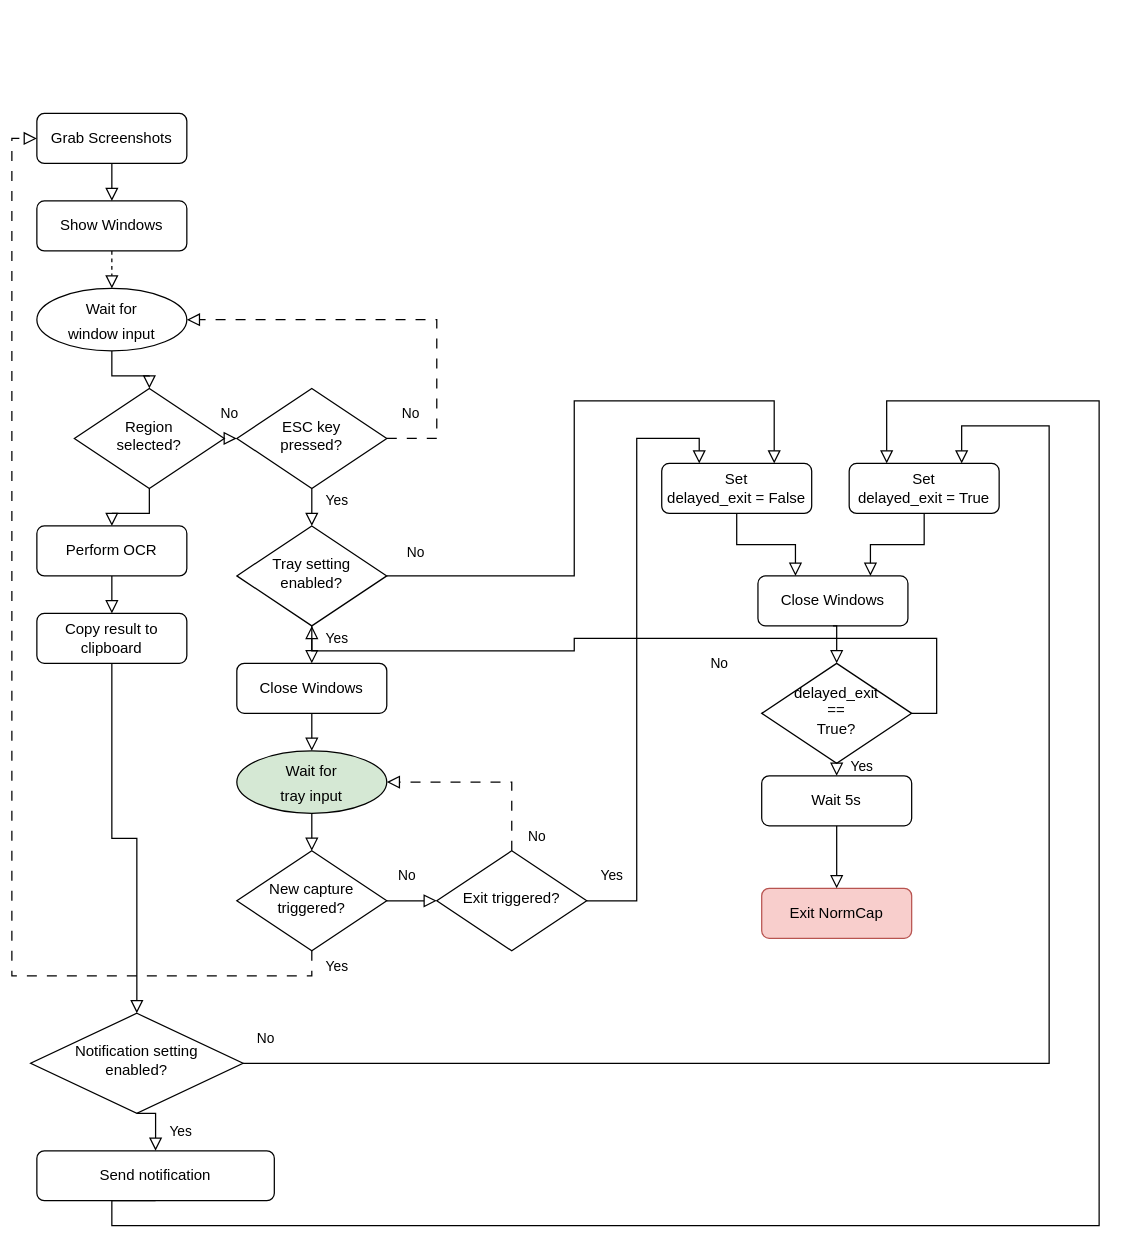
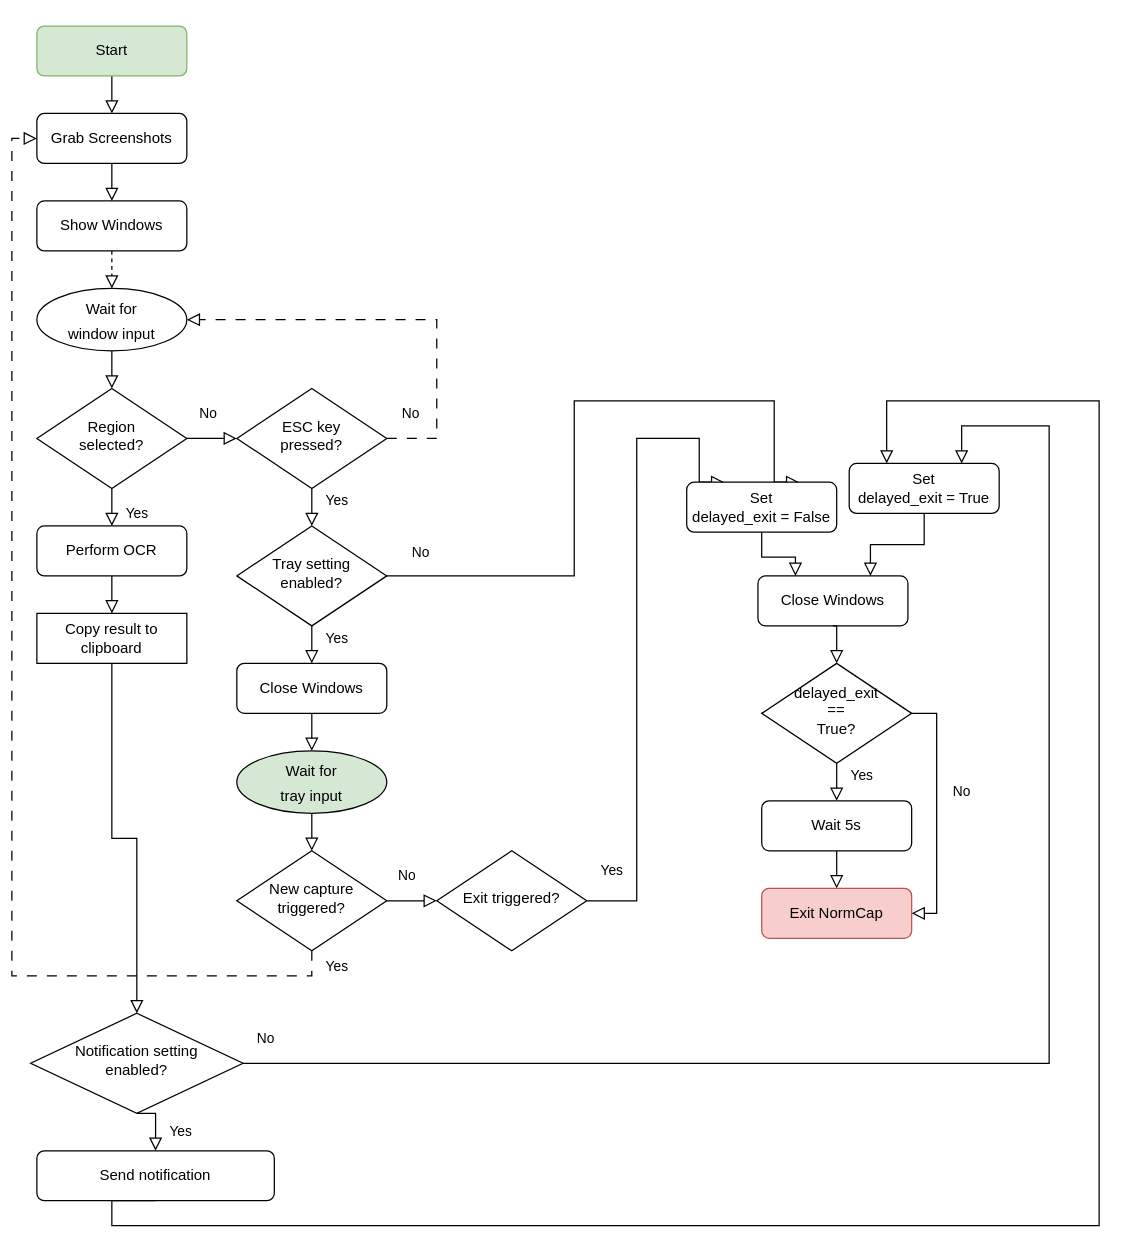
+ <mxCell id="3" value="Start" style="rounded=1;whiteSpace=wrap;html=1;fontSize=12;glass=0;strokeWidth=1;shadow=0;fillColor=#d5e8d4;strokeColor=#82b366;" parent="1" vertex="1"><mxGeometry x="25" y="20" width="120" height="40" as="geometry" /></mxCell>
+ <mxCell id="2" value="" style="rounded=0;html=1;jettySize=auto;orthogonalLoop=1;fontSize=11;endArrow=block;endFill=0;endSize=8;strokeWidth=1;shadow=0;labelBackgroundColor=none;edgeStyle=orthogonalEdgeStyle;entryX=0.5;entryY=0;entryDx=0;entryDy=0;exitX=0.5;exitY=1;exitDx=0;exitDy=0;" parent="1" source="3" target="8" edge="1"><mxGeometry relative="1" as="geometry" /></mxCell>
- <mxCell id="6" value="Region &lt;br&gt;selected?" style="rhombus;whiteSpace=wrap;html=1;shadow=0;fontFamily=Helvetica;fontSize=12;align=center;strokeWidth=1;spacing=6;spacingTop=-4;" parent="1" vertex="1"><mxGeometry x="55" y="310" width="120" height="80" as="geometry" /></mxCell>
+ <mxCell id="6" value="Region &lt;br&gt;selected?" style="rhombus;whiteSpace=wrap;html=1;shadow=0;fontFamily=Helvetica;fontSize=12;align=center;strokeWidth=1;spacing=6;spacingTop=-4;" parent="1" vertex="1"><mxGeometry x="25" y="310" width="120" height="80" as="geometry" /></mxCell>
- <mxCell id="50" value="Set &lt;br&gt;delayed_exit = False " style="rounded=1;whiteSpace=wrap;html=1;fontSize=12;glass=0;strokeWidth=1;shadow=0;" vertex="1" parent="1"><mxGeometry x="525" y="370" width="120" height="40" as="geometry" /></mxCell>
+ <mxCell id="50" value="Set &lt;br&gt;delayed_exit = False " style="rounded=1;whiteSpace=wrap;html=1;fontSize=12;glass=0;strokeWidth=1;shadow=0;" vertex="1" parent="1"><mxGeometry x="545" y="385" width="120" height="40" as="geometry" /></mxCell>
- <mxCell id="31" value="Copy result to clipboard" style="rounded=1;whiteSpace=wrap;html=1;fontSize=12;glass=0;strokeWidth=1;shadow=0;" vertex="1" parent="1"><mxGeometry x="25" y="490" width="120" height="40" as="geometry" /></mxCell>
+ <mxCell id="31" value="Copy result to clipboard" style="whiteSpace=wrap;html=1;fontSize=12;glass=0;strokeWidth=1;shadow=0;rounded=0;" vertex="1" parent="1"><mxGeometry x="25" y="490" width="120" height="40" as="geometry" /></mxCell>
- <mxCell id="47" value="No" style="rounded=0;html=1;jettySize=auto;orthogonalLoop=1;fontSize=11;endArrow=block;endFill=0;endSize=8;strokeWidth=1;shadow=0;labelBackgroundColor=none;edgeStyle=orthogonalEdgeStyle;exitX=1;exitY=0.5;exitDx=0;exitDy=0;" edge="1" parent="1" source="44" target="12"><mxGeometry x="-0.167" y="20" relative="1" as="geometry"><mxPoint as="offset" /><mxPoint x="372" y="480" as="sourcePoint" /><mxPoint x="612" y="480" as="targetPoint" /></mxGeometry></mxCell>
+ <mxCell id="47" value="No" style="rounded=0;html=1;jettySize=auto;orthogonalLoop=1;fontSize=11;endArrow=block;endFill=0;endSize=8;strokeWidth=1;shadow=0;labelBackgroundColor=none;edgeStyle=orthogonalEdgeStyle;exitX=1;exitY=0.5;exitDx=0;exitDy=0;entryX=1;entryY=0.5;entryDx=0;entryDy=0;" edge="1" parent="1" source="44" target="10"><mxGeometry x="-0.167" y="20" relative="1" as="geometry"><mxPoint as="offset" /><mxPoint x="372" y="480" as="sourcePoint" /><mxPoint x="612" y="480" as="targetPoint" /></mxGeometry></mxCell>
- <mxCell id="45" value="Wait 5s" style="rounded=1;whiteSpace=wrap;html=1;fontSize=12;glass=0;strokeWidth=1;shadow=0;" vertex="1" parent="1"><mxGeometry x="605" y="620" width="120" height="40" as="geometry" /></mxCell>
+ <mxCell id="45" value="Wait 5s" style="rounded=1;whiteSpace=wrap;html=1;fontSize=12;glass=0;strokeWidth=1;shadow=0;" vertex="1" parent="1"><mxGeometry x="605" y="640" width="120" height="40" as="geometry" /></mxCell>
- <mxCell id="28" value="No" style="rounded=0;html=1;jettySize=auto;orthogonalLoop=1;fontSize=11;endArrow=block;endFill=0;endSize=8;strokeWidth=1;shadow=0;labelBackgroundColor=none;edgeStyle=orthogonalEdgeStyle;entryX=1;entryY=0.5;entryDx=0;entryDy=0;dashed=1;dashPattern=8 8;exitX=0.5;exitY=0;exitDx=0;exitDy=0;" edge="1" parent="1" source="27" target="26"><mxGeometry x="-0.862" y="-20" relative="1" as="geometry"><mxPoint x="455" y="950" as="sourcePoint" /><mxPoint x="155" y="245" as="targetPoint" /><mxPoint as="offset" /></mxGeometry></mxCell>
